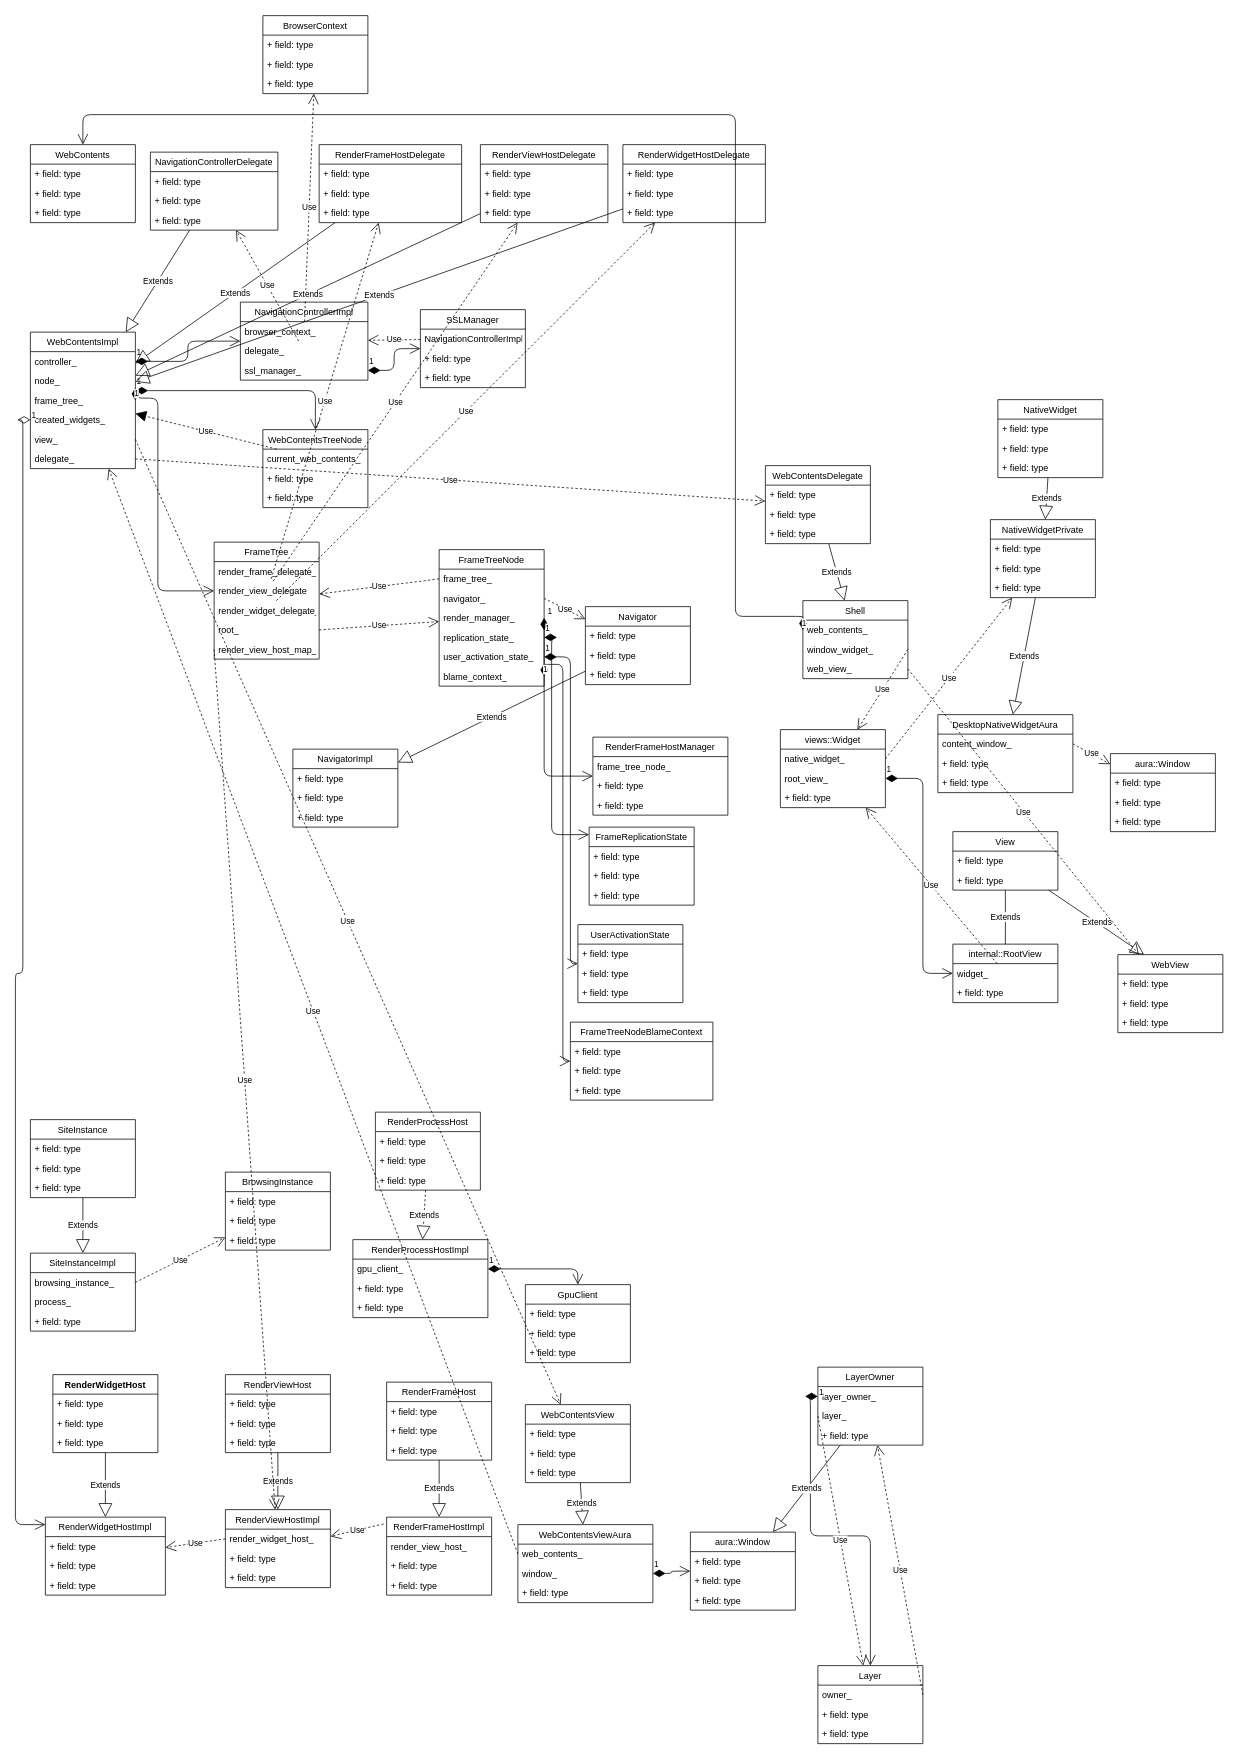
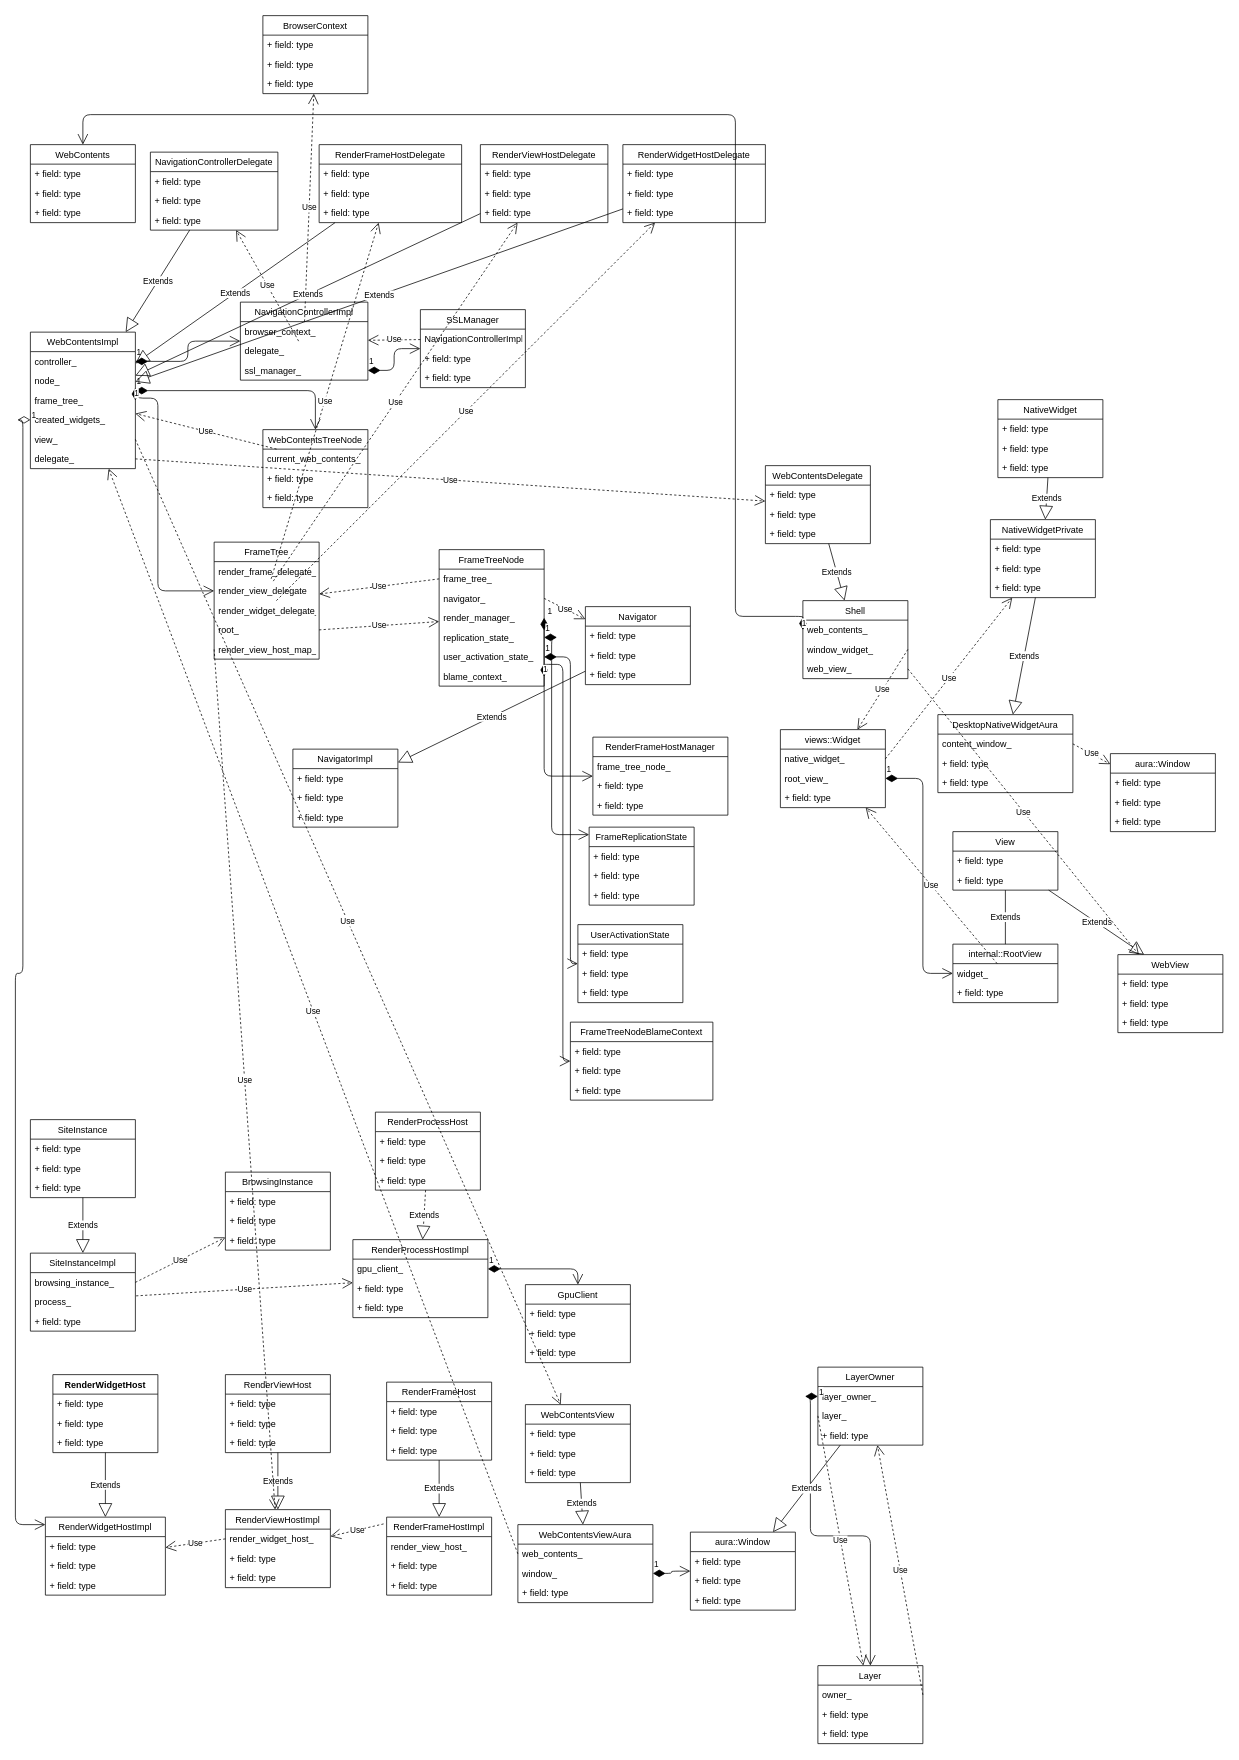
- <mxCell id="40" value="Use" style="endArrow=block;endSize=12;dashed=1;html=1;" parent="1" source="36" target="6" edge="1"><mxGeometry width="160" relative="1" as="geometry"><mxPoint x="570" y="461.933" as="sourcePoint" /><mxPoint x="500" y="462.867" as="targetPoint" /></mxGeometry></mxCell>
+ <mxCell id="40" value="Use" style="endArrow=open;endSize=12;dashed=1;html=1;" parent="1" source="36" target="6" edge="1"><mxGeometry width="160" relative="1" as="geometry"><mxPoint x="570" y="461.933" as="sourcePoint" /><mxPoint x="500" y="462.867" as="targetPoint" /></mxGeometry></mxCell>
+ <mxCell id="133" value="Use" style="endArrow=open;endSize=12;dashed=1;html=1;exitX=1.007;exitY=0.192;exitDx=0;exitDy=0;exitPerimeter=0;" parent="1" source="111" target="119" edge="1"><mxGeometry width="160" relative="1" as="geometry"><mxPoint x="190" y="1719" as="sourcePoint" /><mxPoint x="275" y="1705.29" as="targetPoint" /></mxGeometry></mxCell>
